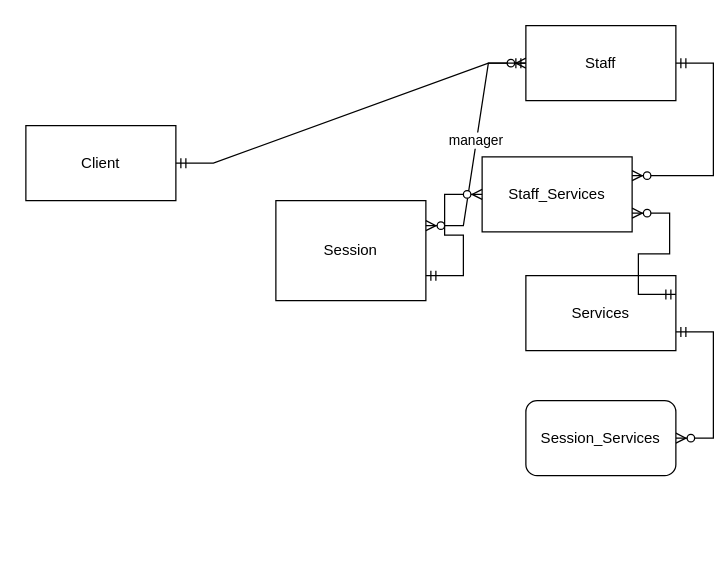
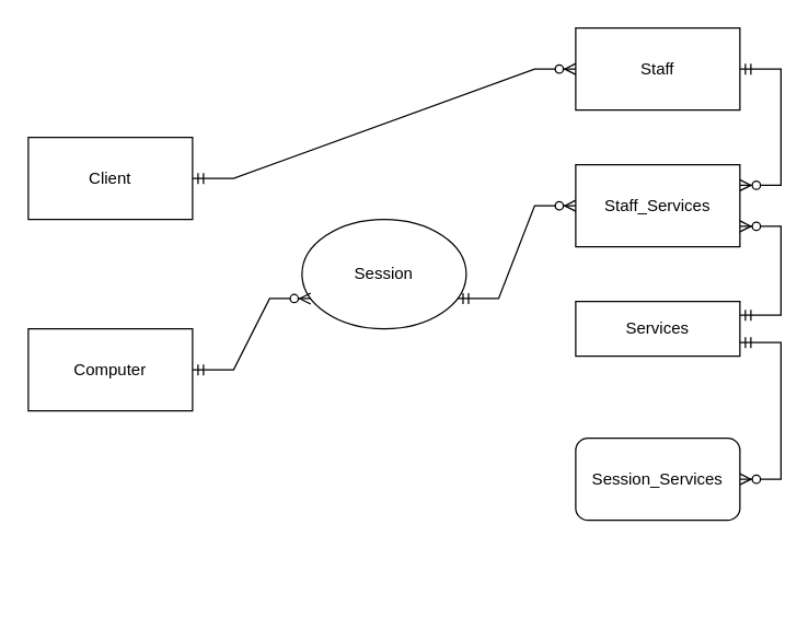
- <mxCell id="12" value="" style="edgeStyle=entityRelationEdgeStyle;fontSize=12;html=1;endArrow=ERzeroToMany;startArrow=ERmandOne;rounded=0;entryX=1;entryY=0.25;entryDx=0;entryDy=0;" edge="1" parent="1" source="4" target="5"><mxGeometry width="100" height="100" relative="1" as="geometry"><mxPoint x="310" y="350" as="sourcePoint" /><mxPoint x="410" y="250" as="targetPoint" /></mxGeometry></mxCell>
- <mxCell id="13" value="manager" style="edgeLabel;html=1;align=center;verticalAlign=middle;resizable=0;points=[];rotation=0;" vertex="1" connectable="0" parent="12"><mxGeometry x="-0.038" y="2" relative="1" as="geometry"><mxPoint x="-3" as="offset" /></mxGeometry></mxCell>
- <mxCell id="9" value="Staff_Services" style="rounded=0;whiteSpace=wrap;html=1;" vertex="1" parent="1"><mxGeometry x="385" y="125" width="120" height="60" as="geometry" /></mxCell>
+ <mxCell id="9" value="Staff_Services" style="rounded=0;whiteSpace=wrap;html=1;" vertex="1" parent="1"><mxGeometry x="420" y="120" width="120" height="60" as="geometry" /></mxCell>
- <mxCell id="5" value="Session" style="rounded=0;whiteSpace=wrap;html=1;" parent="1" vertex="1"><mxGeometry x="220" y="160" width="120" height="80" as="geometry" /></mxCell>
+ <mxCell id="5" value="Session" style="ellipse;whiteSpace=wrap;html=1;" parent="1" vertex="1"><mxGeometry x="220" y="160" width="120" height="80" as="geometry" /></mxCell>
+ <mxCell id="10" value="" style="edgeStyle=entityRelationEdgeStyle;fontSize=12;html=1;endArrow=ERzeroToMany;startArrow=ERmandOne;rounded=0;entryX=0;entryY=0.75;entryDx=0;entryDy=0;exitX=1;exitY=0.5;exitDx=0;exitDy=0;" edge="1" parent="1" source="2" target="5"><mxGeometry width="100" height="100" relative="1" as="geometry"><mxPoint x="180" y="380" as="sourcePoint" /><mxPoint x="280" y="280" as="targetPoint" /></mxGeometry></mxCell>
- <mxCell id="6" value="Services" style="rounded=0;whiteSpace=wrap;html=1;" parent="1" vertex="1"><mxGeometry x="420" y="220" width="120" height="60" as="geometry" /></mxCell>
+ <mxCell id="6" value="Services" style="rounded=0;whiteSpace=wrap;html=1;" parent="1" vertex="1"><mxGeometry x="420" y="220" width="120" height="40" as="geometry" /></mxCell>
+ <mxCell id="2" value="Computer" style="rounded=0;whiteSpace=wrap;html=1;direction=east;" parent="1" vertex="1"><mxGeometry x="20" y="240" width="120" height="60" as="geometry" /></mxCell>
